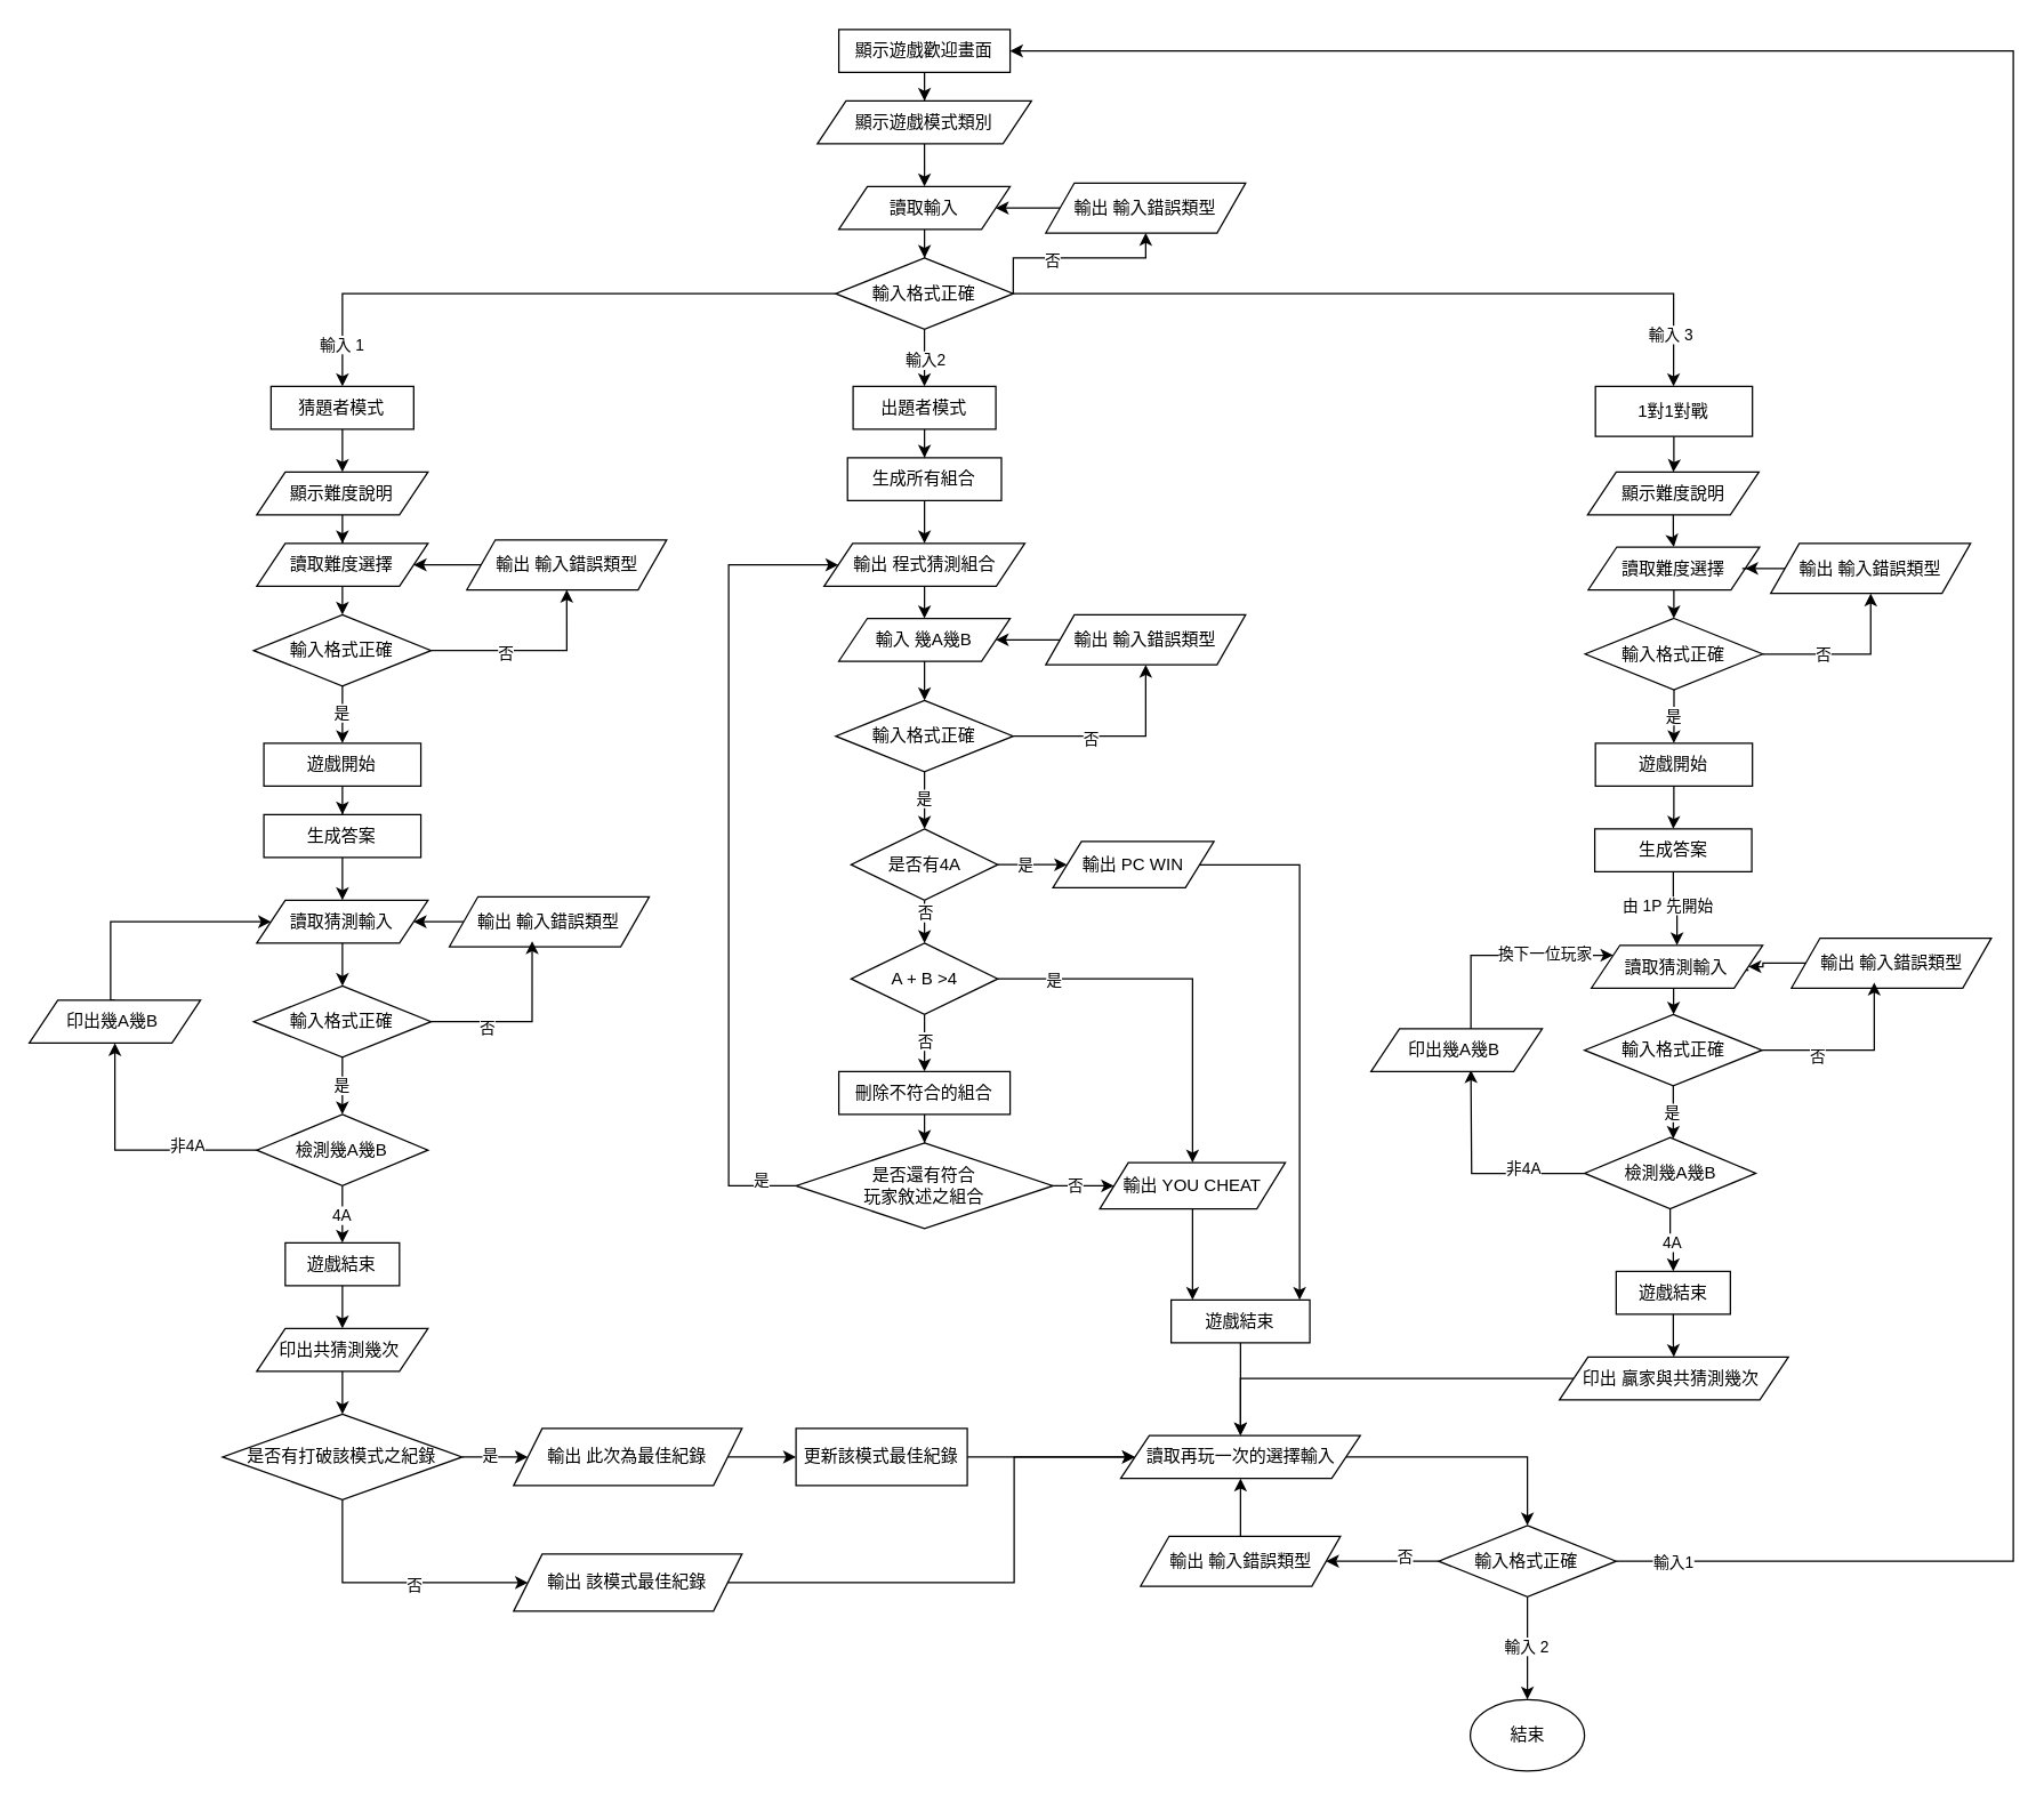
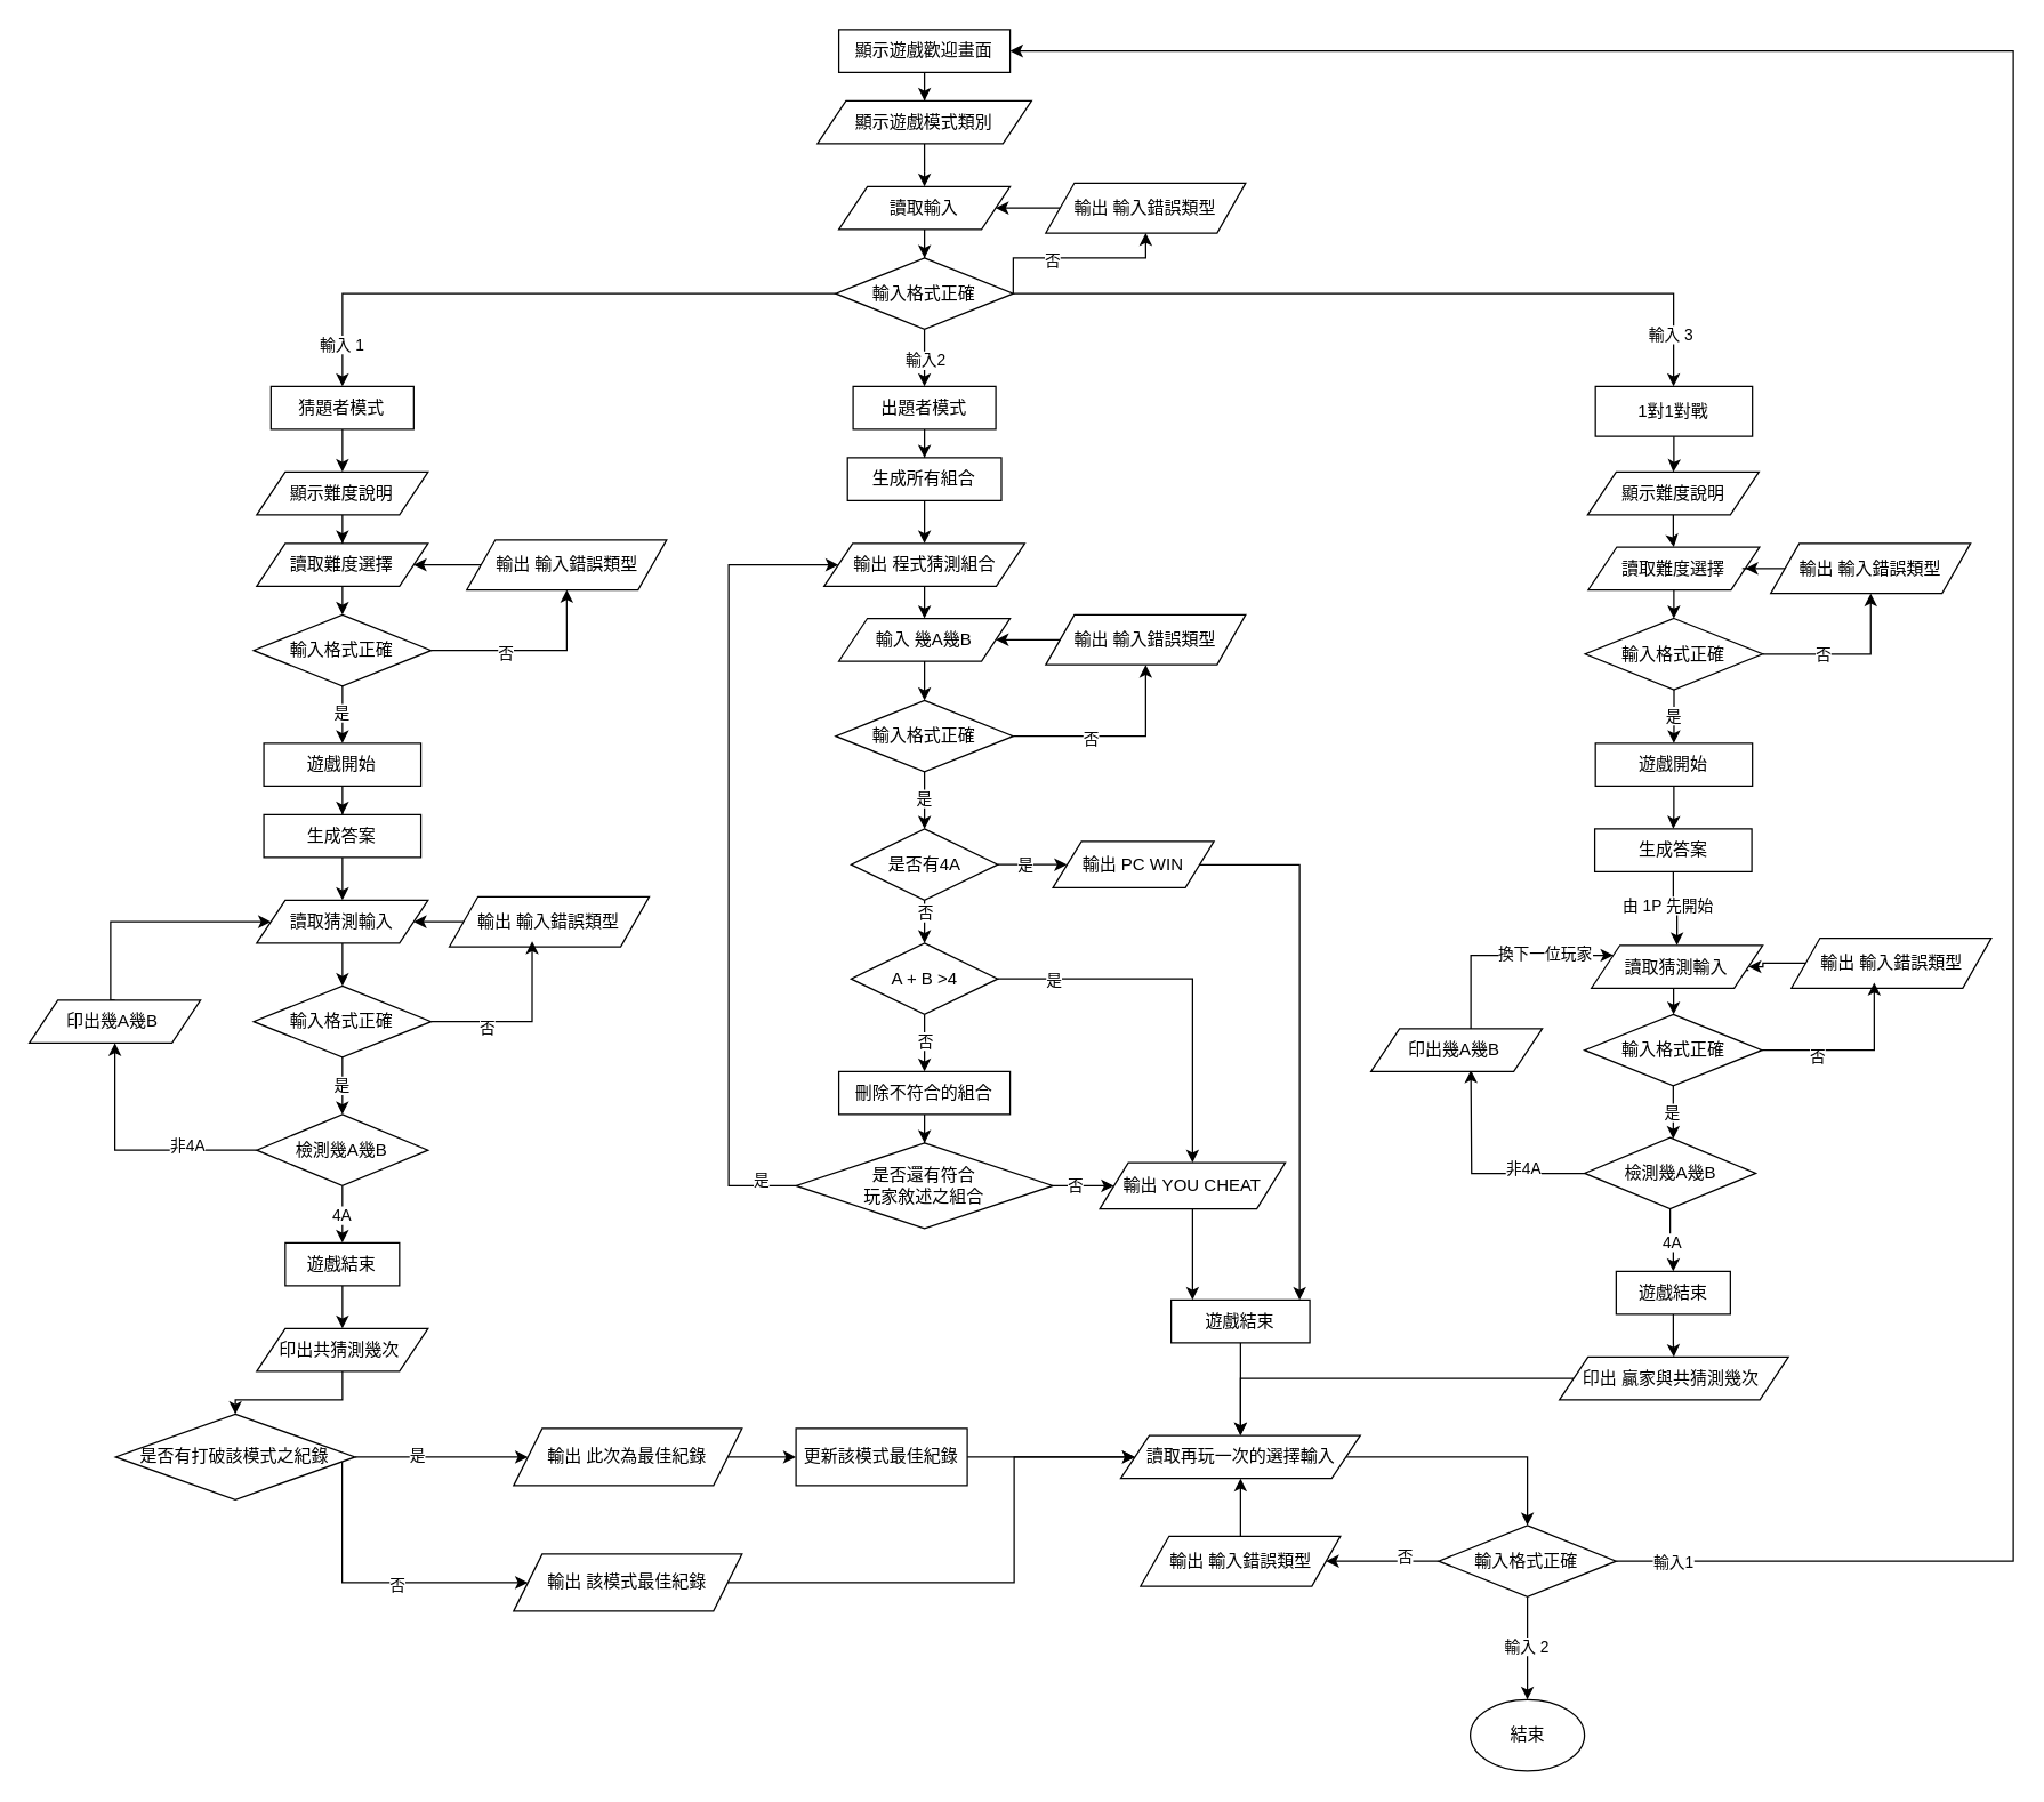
- <mxCell id="54" value="是否有打破該模式之紀錄" style="rhombus;whiteSpace=wrap;html=1;" parent="1" vertex="1"><mxGeometry x="155.45" y="990" width="167.82" height="60" as="geometry" /></mxCell>
+ <mxCell id="54" value="是否有打破該模式之紀錄" style="rhombus;whiteSpace=wrap;html=1;" parent="1" vertex="1"><mxGeometry x="80.45" y="990" width="167.82" height="60" as="geometry" /></mxCell>
